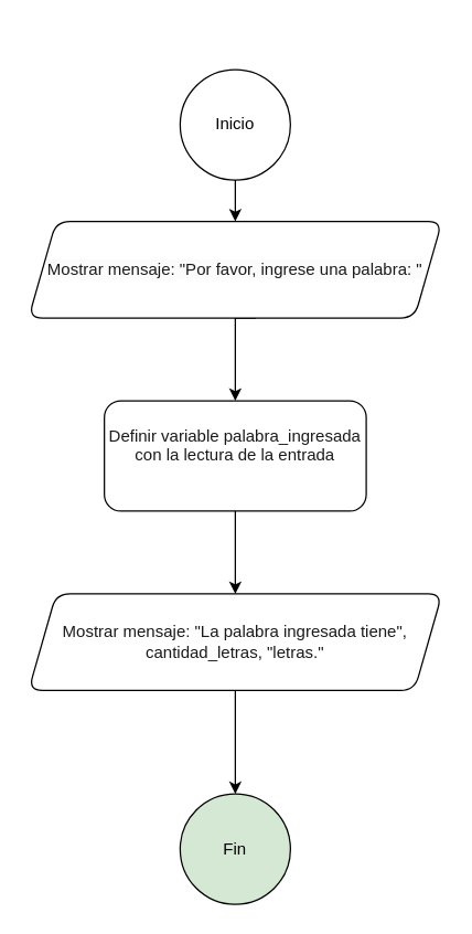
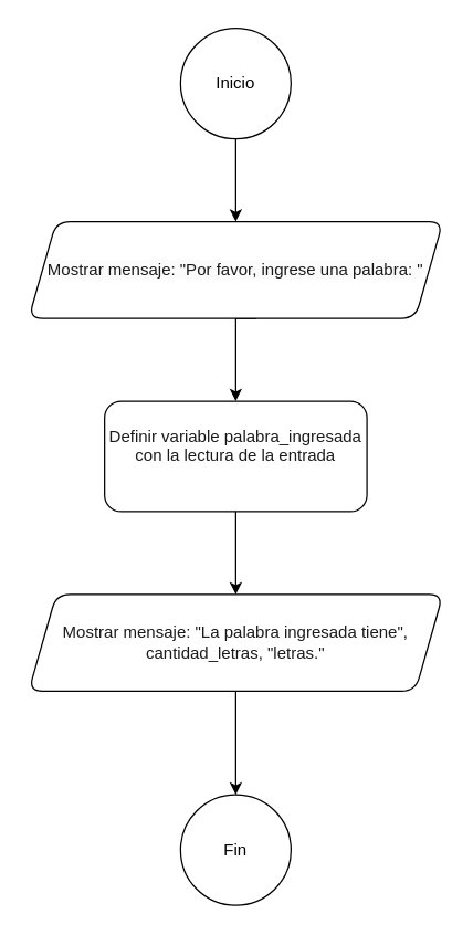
- <mxCell id="3" value="Inicio" style="ellipse;whiteSpace=wrap;html=1;aspect=fixed;" vertex="1" parent="1"><mxGeometry x="130" y="50" width="80" height="80" as="geometry" /></mxCell>
+ <mxCell id="3" value="Inicio" style="ellipse;whiteSpace=wrap;html=1;aspect=fixed;" vertex="1" parent="1"><mxGeometry x="130" y="20" width="80" height="80" as="geometry" /></mxCell>
- <mxCell id="10" value="Fin" style="ellipse;whiteSpace=wrap;html=1;rounded=1;fillColor=#d5e8d4;" vertex="1" parent="1"><mxGeometry x="130" y="575" width="80" height="80" as="geometry" /></mxCell>
+ <mxCell id="10" value="Fin" style="ellipse;whiteSpace=wrap;html=1;rounded=1;" vertex="1" parent="1"><mxGeometry x="130" y="575" width="80" height="80" as="geometry" /></mxCell>
